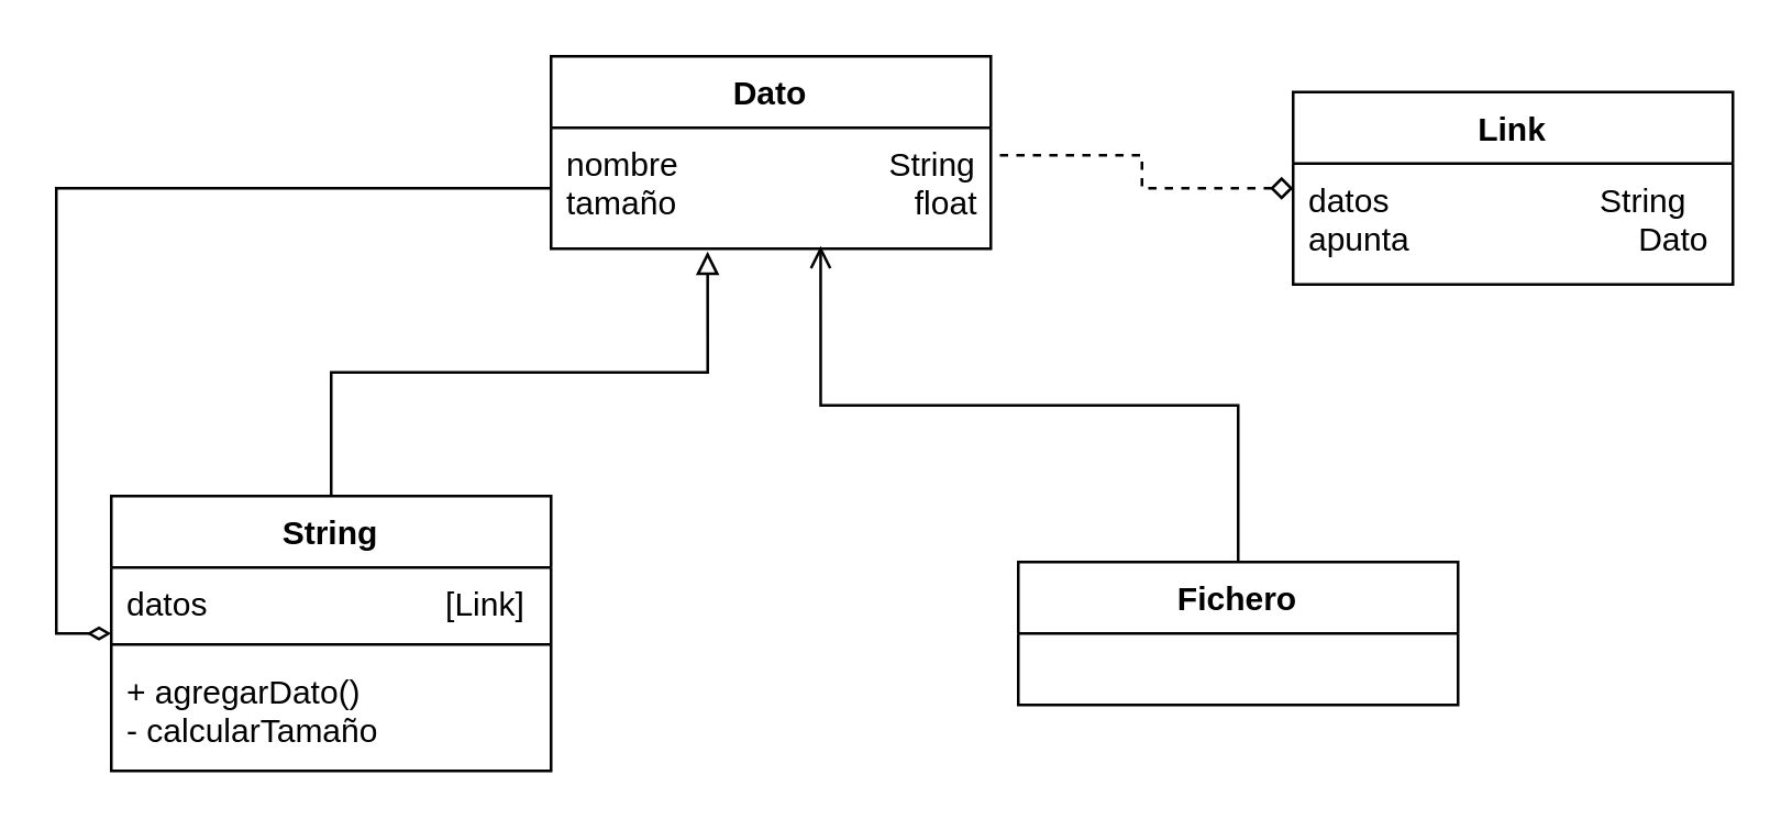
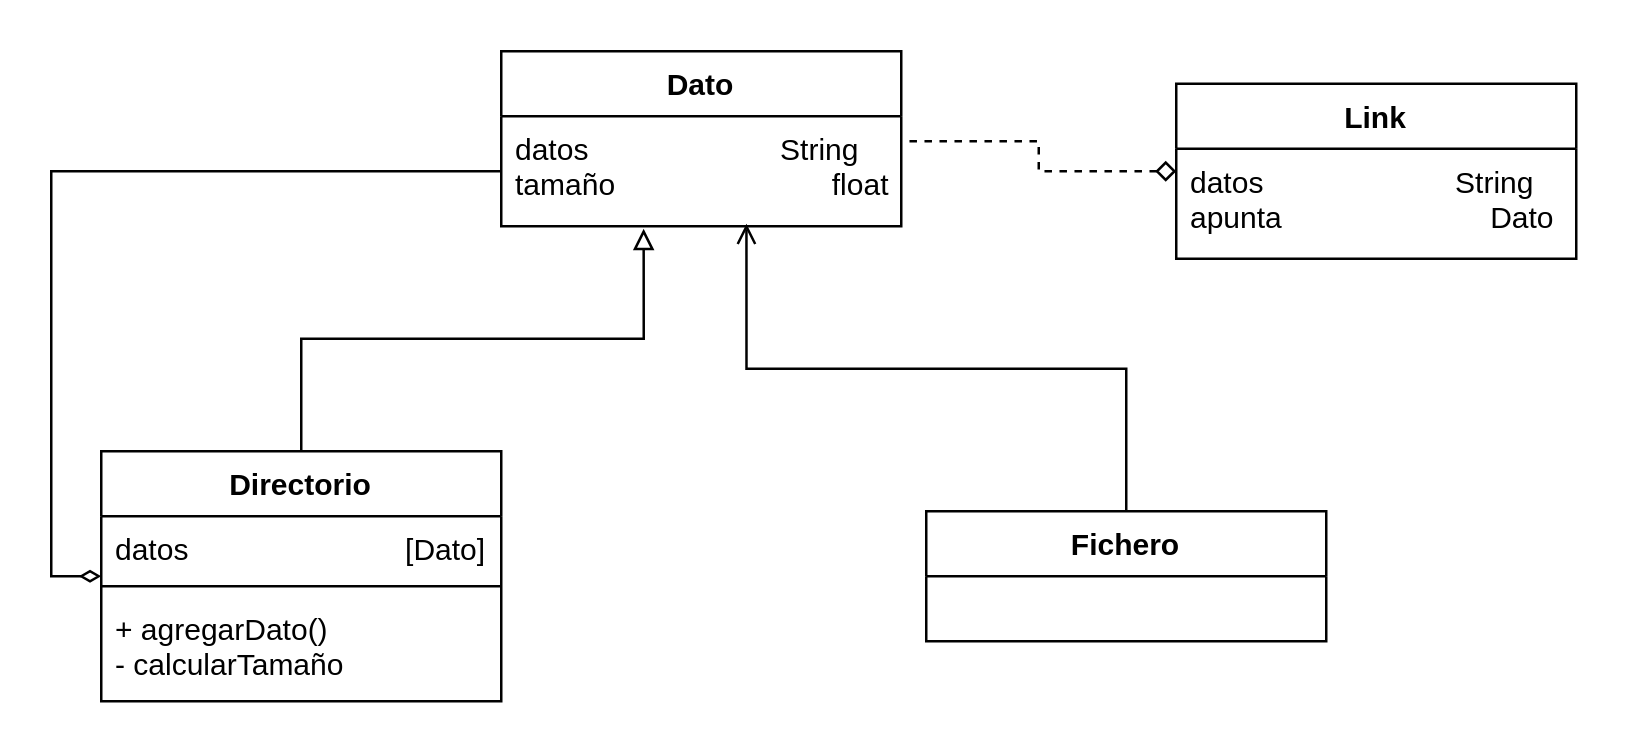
- <mxCell id="9" value="nombre                       String&#10;tamaño                          float&#10;" style="text;strokeColor=none;fillColor=none;align=left;verticalAlign=top;spacingLeft=4;spacingRight=4;overflow=hidden;rotatable=0;points=[[0,0.5],[1,0.5]];portConstraint=eastwest;" vertex="1" parent="8"><mxGeometry y="26" width="160" height="44" as="geometry" /></mxCell>
+ <mxCell id="9" value="datos                       String&#10;tamaño                          float&#10;" style="text;strokeColor=none;fillColor=none;align=left;verticalAlign=top;spacingLeft=4;spacingRight=4;overflow=hidden;rotatable=0;points=[[0,0.5],[1,0.5]];portConstraint=eastwest;" vertex="1" parent="8"><mxGeometry y="26" width="160" height="44" as="geometry" /></mxCell>
- <mxCell id="4" value="String" style="swimlane;fontStyle=1;align=center;verticalAlign=top;childLayout=stackLayout;horizontal=1;startSize=26;horizontalStack=0;resizeParent=1;resizeParentMax=0;resizeLast=0;collapsible=1;marginBottom=0;" vertex="1" parent="1"><mxGeometry x="40" y="180" width="160" height="100" as="geometry" /></mxCell>
+ <mxCell id="4" value="Directorio" style="swimlane;fontStyle=1;align=center;verticalAlign=top;childLayout=stackLayout;horizontal=1;startSize=26;horizontalStack=0;resizeParent=1;resizeParentMax=0;resizeLast=0;collapsible=1;marginBottom=0;" vertex="1" parent="1"><mxGeometry x="40" y="180" width="160" height="100" as="geometry" /></mxCell>
- <mxCell id="5" value="datos                          [Link]&#10;" style="text;strokeColor=none;fillColor=none;align=left;verticalAlign=top;spacingLeft=4;spacingRight=4;overflow=hidden;rotatable=0;points=[[0,0.5],[1,0.5]];portConstraint=eastwest;" vertex="1" parent="4"><mxGeometry y="26" width="160" height="24" as="geometry" /></mxCell>
+ <mxCell id="5" value="datos                          [Dato]&#10;" style="text;strokeColor=none;fillColor=none;align=left;verticalAlign=top;spacingLeft=4;spacingRight=4;overflow=hidden;rotatable=0;points=[[0,0.5],[1,0.5]];portConstraint=eastwest;" vertex="1" parent="4"><mxGeometry y="26" width="160" height="24" as="geometry" /></mxCell>
